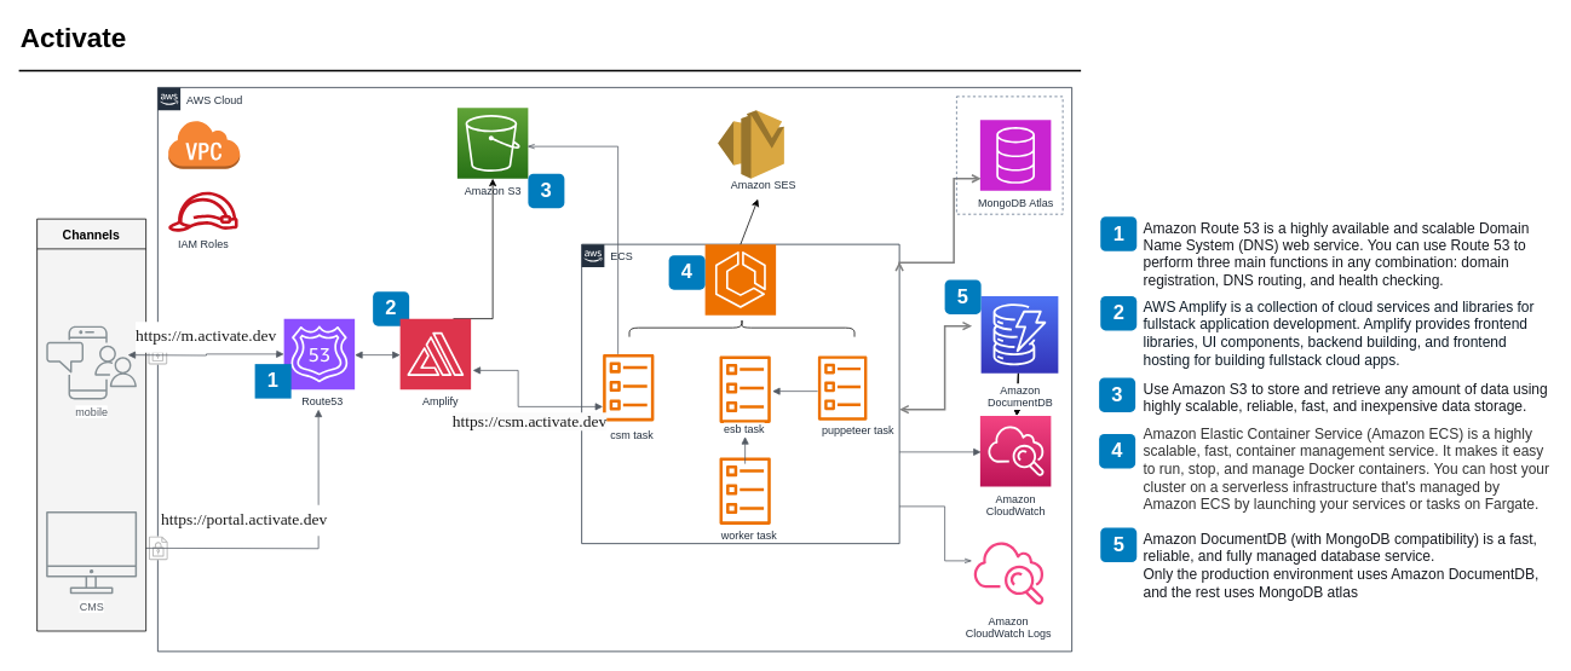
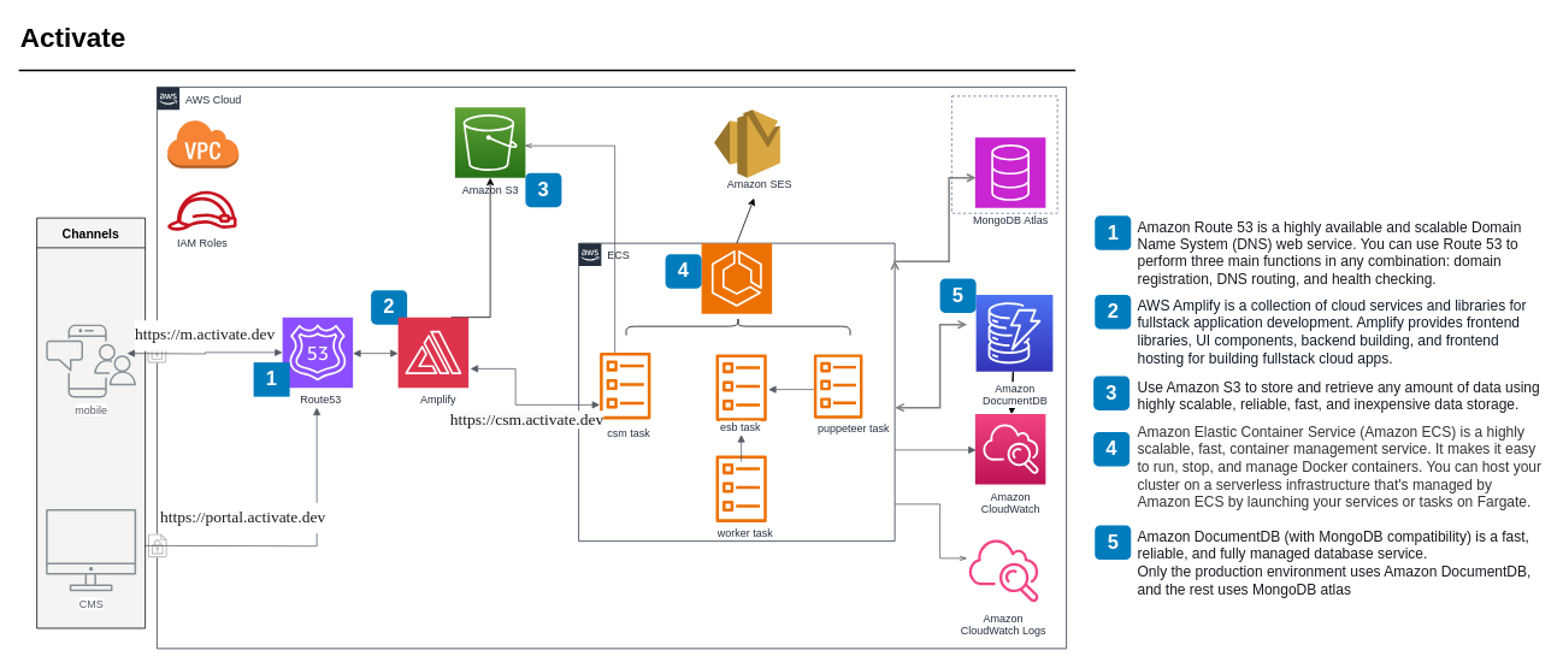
- <mxCell id="45" value="&lt;span style=&quot;background-color: rgb(255, 255, 255);&quot;&gt;MongoDB Atlas&lt;/span&gt;" style="sketch=0;points=[[0,0,0],[0.25,0,0],[0.5,0,0],[0.75,0,0],[1,0,0],[0,1,0],[0.25,1,0],[0.5,1,0],[0.75,1,0],[1,1,0],[0,0.25,0],[0,0.5,0],[0,0.75,0],[1,0.25,0],[1,0.5,0],[1,0.75,0]];outlineConnect=0;fontColor=#232F3E;fillColor=#C925D1;strokeColor=#ffffff;dashed=0;verticalLabelPosition=bottom;verticalAlign=top;align=center;html=1;fontSize=12;fontStyle=0;aspect=fixed;shape=mxgraph.aws4.resourceIcon;resIcon=mxgraph.aws4.database;" vertex="1" parent="2"><mxGeometry x="906" y="35.75" width="78" height="78" as="geometry" /></mxCell>
+ <mxCell id="45" value="&lt;span style=&quot;background-color: rgb(255, 255, 255);&quot;&gt;MongoDB Atlas&lt;/span&gt;" style="sketch=0;points=[[0,0,0],[0.25,0,0],[0.5,0,0],[0.75,0,0],[1,0,0],[0,1,0],[0.25,1,0],[0.5,1,0],[0.75,1,0],[1,1,0],[0,0.25,0],[0,0.5,0],[0,0.75,0],[1,0.25,0],[1,0.5,0],[1,0.75,0]];outlineConnect=0;fontColor=#232F3E;fillColor=#C925D1;strokeColor=#ffffff;dashed=0;verticalLabelPosition=bottom;verticalAlign=top;align=center;html=1;fontSize=12;fontStyle=0;aspect=fixed;shape=mxgraph.aws4.resourceIcon;resIcon=mxgraph.aws4.database;" vertex="1" parent="2"><mxGeometry x="906" y="55.75" width="78" height="78" as="geometry" /></mxCell>
